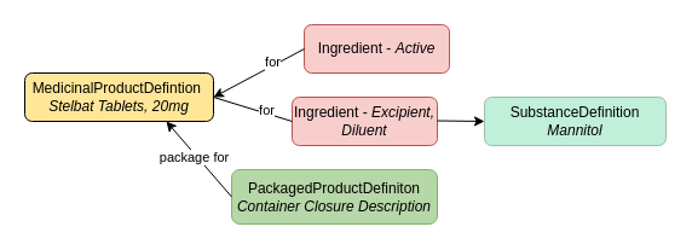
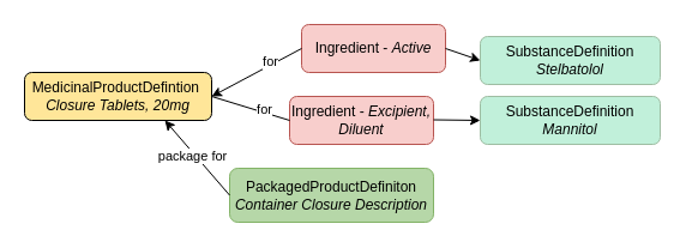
+ <mxCell id="6" value="" style="endArrow=classic;html=1;rounded=0;exitX=1;exitY=0.5;exitDx=0;exitDy=0;entryX=0;entryY=0.5;entryDx=0;entryDy=0;" parent="1" source="3" target="5" edge="1"><mxGeometry x="-0.333" y="-2" width="50" height="50" relative="1" as="geometry"><mxPoint x="501" y="-20" as="sourcePoint" /><mxPoint x="651" y="-30" as="targetPoint" /><mxPoint as="offset" /></mxGeometry></mxCell>
+ <mxCell id="5" value="SubstanceDefinition&lt;br&gt;&lt;i style=&quot;border-color: var(--border-color);&quot;&gt;Stelbatolol&lt;/i&gt;" style="rounded=1;whiteSpace=wrap;html=1;fontSize=12;glass=0;strokeWidth=1;shadow=0;fillColor=#c1f0da;strokeColor=#9ebda2;" parent="1" vertex="1"><mxGeometry x="400" y="30" width="150" height="40" as="geometry" /></mxCell>
- <mxCell id="2" value="MedicinalProductDefintion&amp;nbsp;&lt;br&gt;&lt;i style=&quot;border-color: var(--border-color);&quot;&gt;Stelbat Tablets, 20mg&lt;/i&gt;" style="rounded=1;whiteSpace=wrap;html=1;fontSize=12;glass=0;strokeWidth=1;shadow=0;fillColor=#ffe699;" parent="1" vertex="1"><mxGeometry x="20" y="60" width="156" height="40" as="geometry" /></mxCell>
+ <mxCell id="2" value="MedicinalProductDefintion&amp;nbsp;&lt;br&gt;&lt;i style=&quot;border-color: var(--border-color);&quot;&gt;Closure Tablets, 20mg&lt;/i&gt;" style="rounded=1;whiteSpace=wrap;html=1;fontSize=12;glass=0;strokeWidth=1;shadow=0;fillColor=#ffe699;" parent="1" vertex="1"><mxGeometry x="20" y="60" width="156" height="40" as="geometry" /></mxCell>
